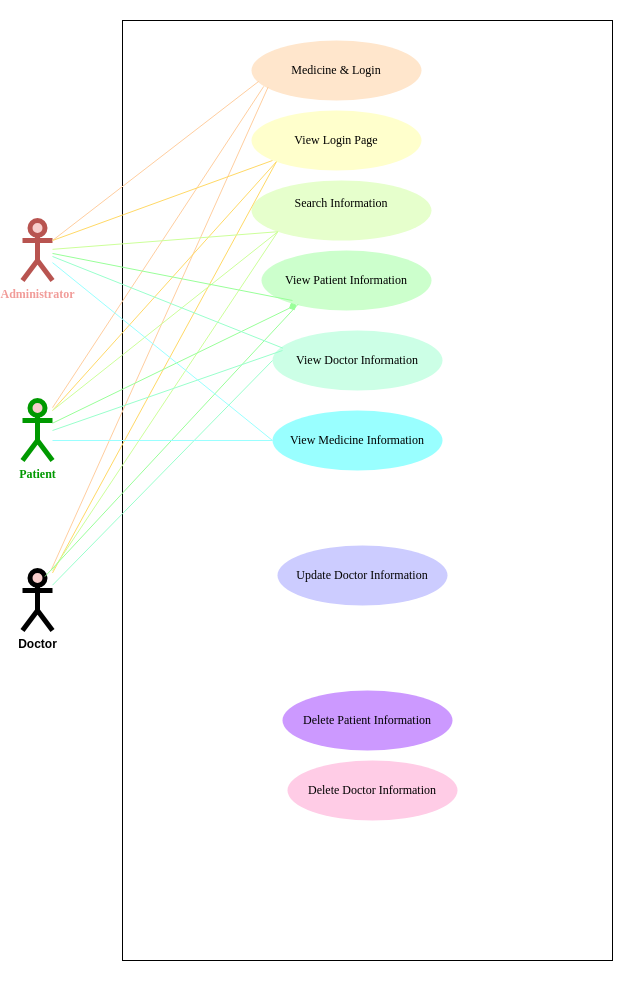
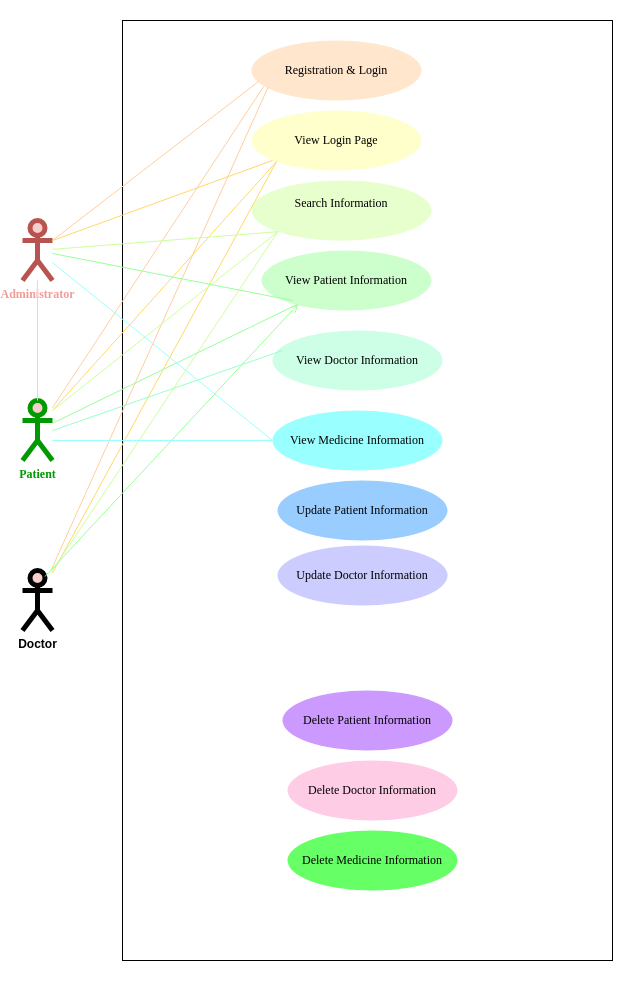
- <mxCell id="6" value="Medicine &amp;amp; Login" style="ellipse;whiteSpace=wrap;html=1;strokeColor=none;strokeWidth=5;fontFamily=Verdana;fontColor=#000000;labelBackgroundColor=none;fillColor=#FFE6CC;fontStyle=0" vertex="1" parent="1"><mxGeometry x="249" y="40" width="170" height="60" as="geometry" /></mxCell>
+ <mxCell id="6" value="Registration &amp;amp; Login" style="ellipse;whiteSpace=wrap;html=1;strokeColor=none;strokeWidth=5;fontFamily=Verdana;fontColor=#000000;labelBackgroundColor=none;fillColor=#FFE6CC;fontStyle=0" vertex="1" parent="1"><mxGeometry x="249" y="40" width="170" height="60" as="geometry" /></mxCell>
- <mxCell id="29" value="" style="endArrow=none;html=1;rounded=0;strokeColor=#99FFCC;fontFamily=Verdana;fontColor=#000000;entryX=0.061;entryY=0.294;entryDx=0;entryDy=0;entryPerimeter=0;" edge="1" parent="1" source="3" target="11"><mxGeometry width="50" height="50" relative="1" as="geometry"><mxPoint x="320" y="460" as="sourcePoint" /><mxPoint x="370" y="410" as="targetPoint" /></mxGeometry></mxCell>
+ <mxCell id="29" value="" style="endArrow=none;html=1;rounded=0;strokeColor=#99FFCC;fontFamily=Verdana;fontColor=#000000;" edge="1" parent="1" source="3" target="4"><mxGeometry width="50" height="50" relative="1" as="geometry"><mxPoint x="320" y="460" as="sourcePoint" /><mxPoint x="370" y="410" as="targetPoint" /></mxGeometry></mxCell>
- <mxCell id="28" value="" style="endArrow=none;html=1;rounded=0;strokeColor=#99FF99;fontFamily=Verdana;fontColor=#000000;exitX=0.75;exitY=0.1;exitDx=0;exitDy=0;exitPerimeter=0;entryX=0.216;entryY=0.894;entryDx=0;entryDy=0;entryPerimeter=0;" edge="1" parent="1" source="5" target="9"><mxGeometry width="50" height="50" relative="1" as="geometry"><mxPoint x="320" y="380" as="sourcePoint" /><mxPoint x="370" y="330" as="targetPoint" /></mxGeometry></mxCell>
+ <mxCell id="28" value="" style="endArrow=open;html=1;rounded=0;strokeColor=#99FF99;fontFamily=Verdana;fontColor=#000000;exitX=0.75;exitY=0.1;exitDx=0;exitDy=0;exitPerimeter=0;entryX=0.216;entryY=0.894;entryDx=0;entryDy=0;entryPerimeter=0;" edge="1" parent="1" source="5" target="9"><mxGeometry width="50" height="50" relative="1" as="geometry"><mxPoint x="320" y="380" as="sourcePoint" /><mxPoint x="370" y="330" as="targetPoint" /></mxGeometry></mxCell>
- <mxCell id="27" value="" style="endArrow=diamond;html=1;rounded=0;strokeColor=#99FF99;fontFamily=Verdana;fontColor=#000000;" edge="1" parent="1" source="4" target="9"><mxGeometry width="50" height="50" relative="1" as="geometry"><mxPoint x="320" y="380" as="sourcePoint" /><mxPoint x="370" y="330" as="targetPoint" /></mxGeometry></mxCell>
+ <mxCell id="27" value="" style="endArrow=none;html=1;rounded=0;strokeColor=#99FF99;fontFamily=Verdana;fontColor=#000000;" edge="1" parent="1" source="4" target="9"><mxGeometry width="50" height="50" relative="1" as="geometry"><mxPoint x="320" y="380" as="sourcePoint" /><mxPoint x="370" y="330" as="targetPoint" /></mxGeometry></mxCell>
+ <mxCell id="10" value="Update Patient Information" style="ellipse;whiteSpace=wrap;html=1;strokeColor=none;strokeWidth=5;fontFamily=Verdana;fontColor=#000000;labelBackgroundColor=none;fillColor=#99CCFF;fontStyle=0" vertex="1" parent="1"><mxGeometry x="275" y="480" width="170" height="60" as="geometry" /></mxCell>
- <mxCell id="31" value="" style="endArrow=none;html=1;rounded=0;strokeColor=#99FFCC;fontFamily=Verdana;fontColor=#000000;entryX=0;entryY=0.5;entryDx=0;entryDy=0;" edge="1" parent="1" source="5" target="11"><mxGeometry width="50" height="50" relative="1" as="geometry"><mxPoint x="320" y="460" as="sourcePoint" /><mxPoint x="370" y="410" as="targetPoint" /></mxGeometry></mxCell>
+ <mxCell id="16" value="Delete Medicine Information" style="ellipse;whiteSpace=wrap;html=1;strokeColor=none;strokeWidth=5;fontFamily=Verdana;fontColor=#000000;labelBackgroundColor=none;fillColor=#66FF66;fontStyle=0" vertex="1" parent="1"><mxGeometry x="285" y="830" width="170" height="60" as="geometry" /></mxCell>
